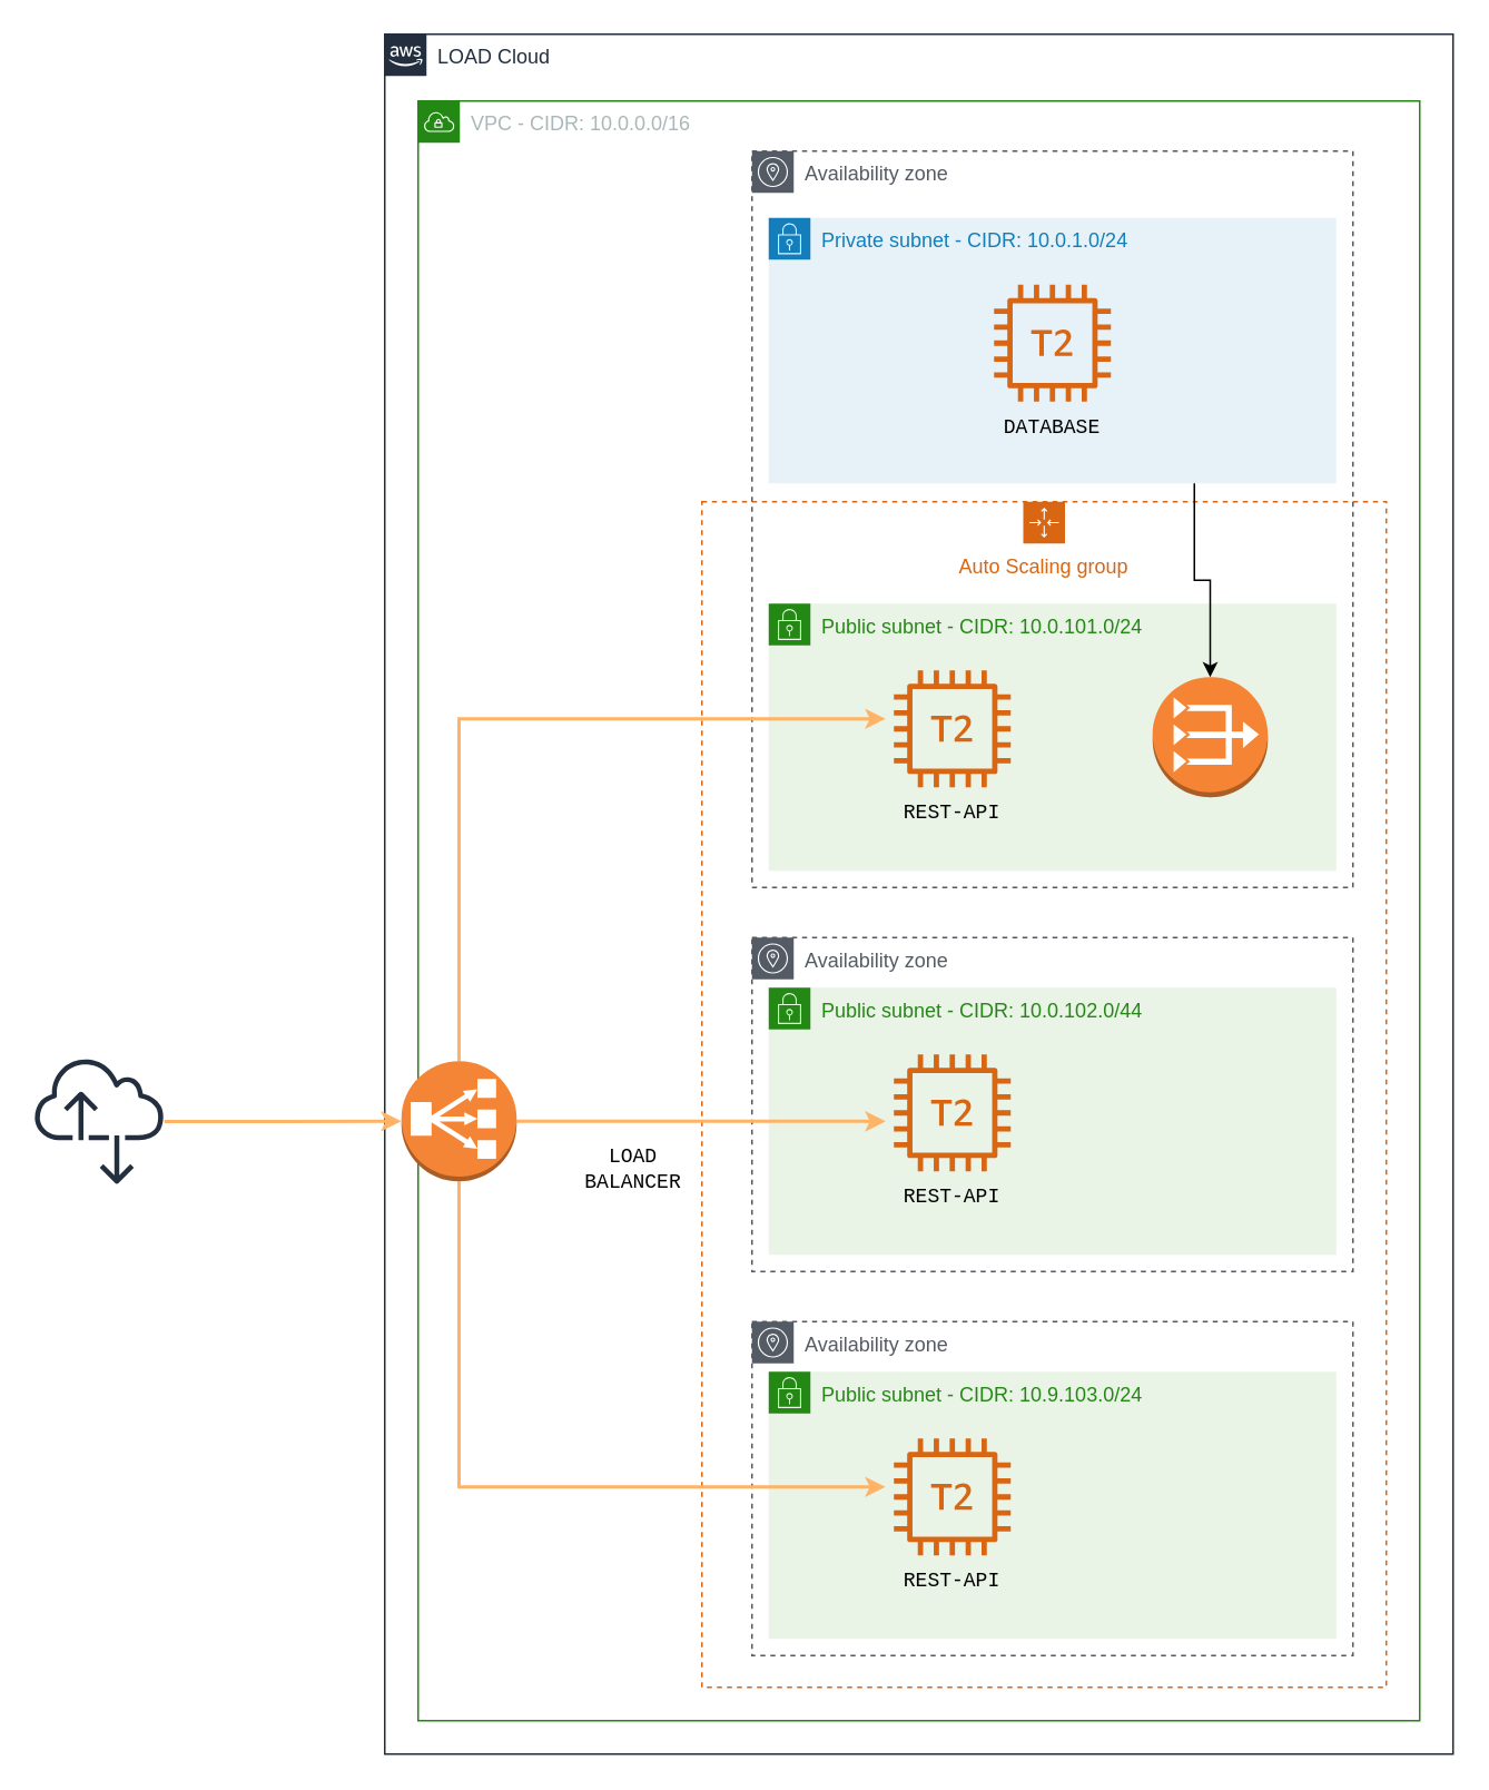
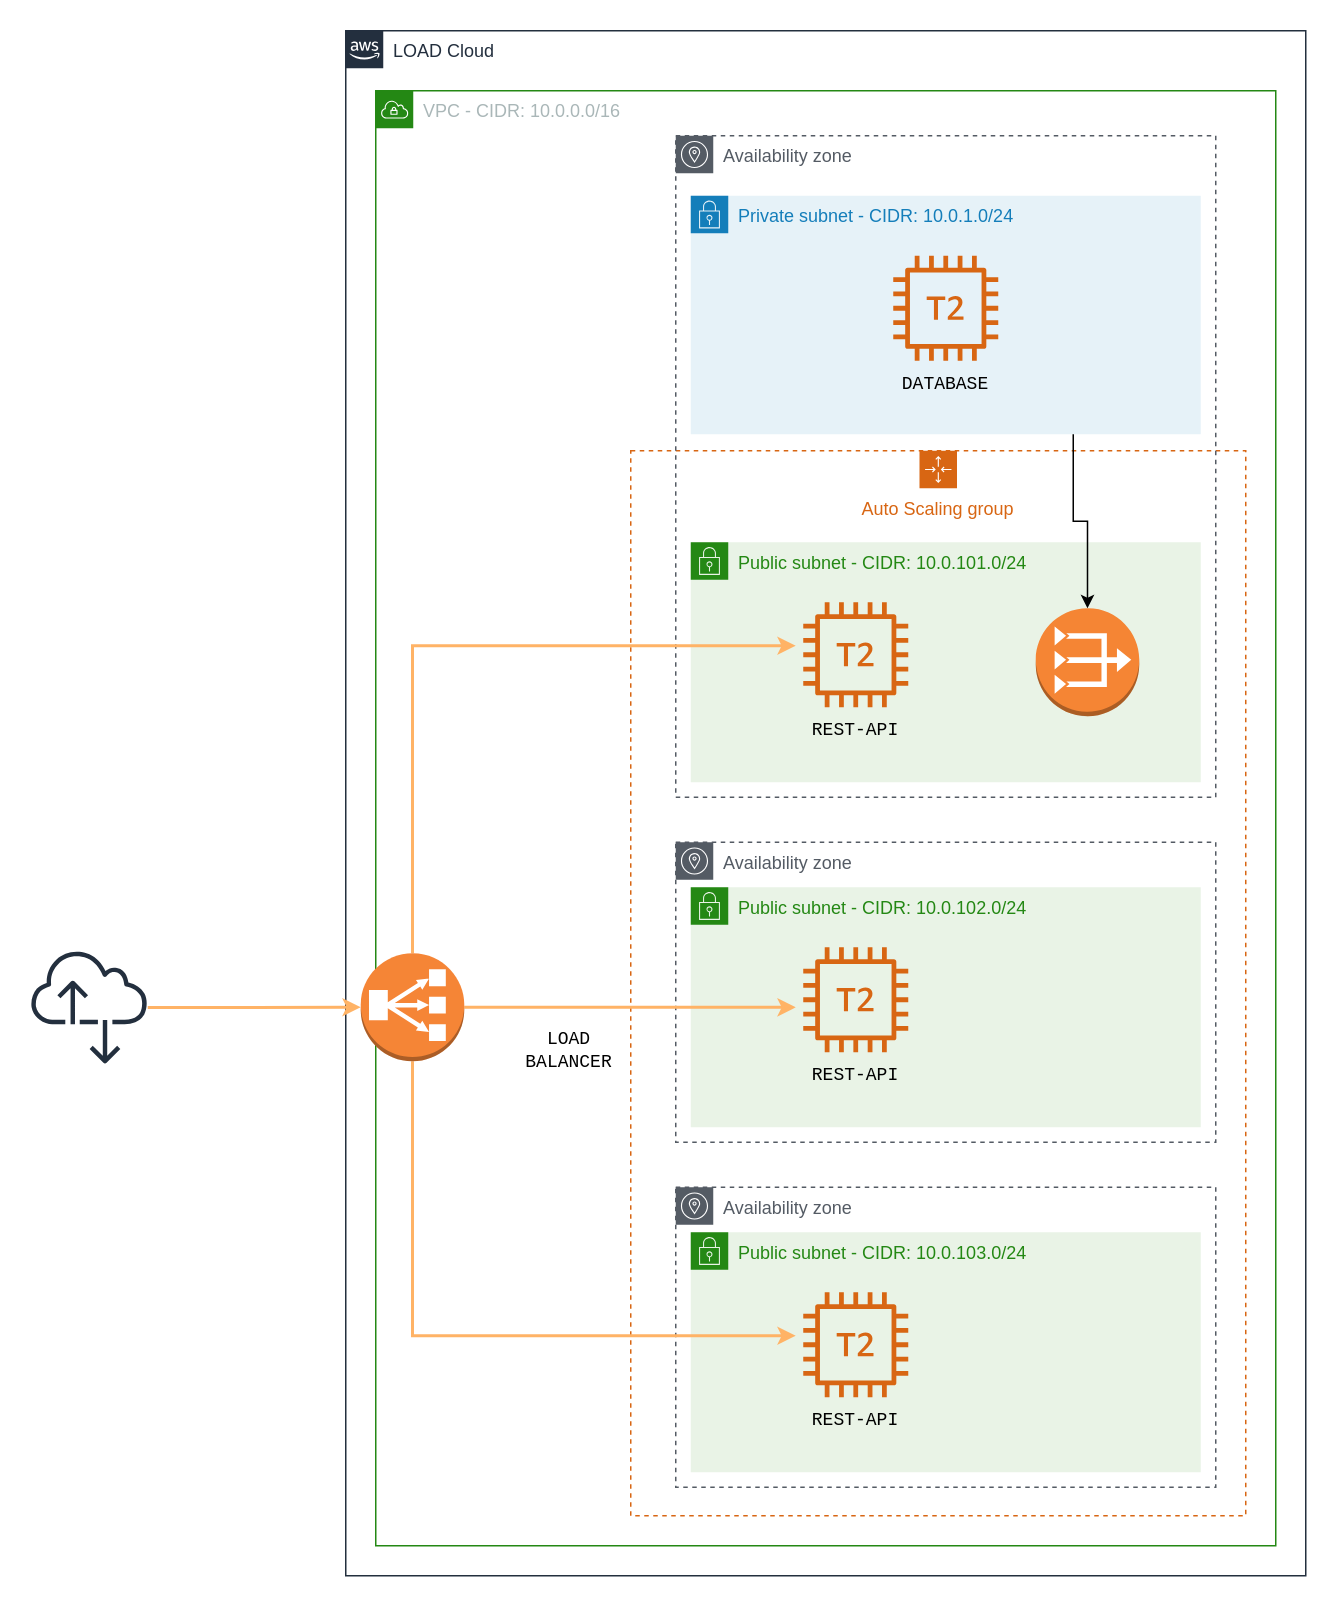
- <mxCell id="14" value="Public subnet - CIDR: &lt;span class=&quot;pl-s&quot;&gt;&lt;span class=&quot;pl-pds&quot;&gt;&lt;/span&gt;10.0.102.0/44&lt;/span&gt;" style="points=[[0,0],[0.25,0],[0.5,0],[0.75,0],[1,0],[1,0.25],[1,0.5],[1,0.75],[1,1],[0.75,1],[0.5,1],[0.25,1],[0,1],[0,0.75],[0,0.5],[0,0.25]];outlineConnect=0;gradientColor=none;html=1;whiteSpace=wrap;fontSize=12;fontStyle=0;shape=mxgraph.aws4.group;grIcon=mxgraph.aws4.group_security_group;grStroke=0;strokeColor=#248814;fillColor=#E9F3E6;verticalAlign=top;align=left;spacingLeft=30;fontColor=#248814;dashed=0;" vertex="1" parent="1"><mxGeometry x="460" y="591" width="340" height="160" as="geometry" /></mxCell>
+ <mxCell id="14" value="Public subnet - CIDR: &lt;span class=&quot;pl-s&quot;&gt;&lt;span class=&quot;pl-pds&quot;&gt;&lt;/span&gt;10.0.102.0/24&lt;/span&gt;" style="points=[[0,0],[0.25,0],[0.5,0],[0.75,0],[1,0],[1,0.25],[1,0.5],[1,0.75],[1,1],[0.75,1],[0.5,1],[0.25,1],[0,1],[0,0.75],[0,0.5],[0,0.25]];outlineConnect=0;gradientColor=none;html=1;whiteSpace=wrap;fontSize=12;fontStyle=0;shape=mxgraph.aws4.group;grIcon=mxgraph.aws4.group_security_group;grStroke=0;strokeColor=#248814;fillColor=#E9F3E6;verticalAlign=top;align=left;spacingLeft=30;fontColor=#248814;dashed=0;" vertex="1" parent="1"><mxGeometry x="460" y="591" width="340" height="160" as="geometry" /></mxCell>
- <mxCell id="17" value="Public subnet - CIDR: &lt;span class=&quot;pl-s&quot;&gt;&lt;span class=&quot;pl-pds&quot;&gt;&lt;/span&gt;10.9.103.0/24&lt;/span&gt;" style="points=[[0,0],[0.25,0],[0.5,0],[0.75,0],[1,0],[1,0.25],[1,0.5],[1,0.75],[1,1],[0.75,1],[0.5,1],[0.25,1],[0,1],[0,0.75],[0,0.5],[0,0.25]];outlineConnect=0;gradientColor=none;html=1;whiteSpace=wrap;fontSize=12;fontStyle=0;shape=mxgraph.aws4.group;grIcon=mxgraph.aws4.group_security_group;grStroke=0;strokeColor=#248814;fillColor=#E9F3E6;verticalAlign=top;align=left;spacingLeft=30;fontColor=#248814;dashed=0;" vertex="1" parent="1"><mxGeometry x="460" y="821" width="340" height="160" as="geometry" /></mxCell>
+ <mxCell id="17" value="Public subnet - CIDR: &lt;span class=&quot;pl-s&quot;&gt;&lt;span class=&quot;pl-pds&quot;&gt;&lt;/span&gt;10.0.103.0/24&lt;/span&gt;" style="points=[[0,0],[0.25,0],[0.5,0],[0.75,0],[1,0],[1,0.25],[1,0.5],[1,0.75],[1,1],[0.75,1],[0.5,1],[0.25,1],[0,1],[0,0.75],[0,0.5],[0,0.25]];outlineConnect=0;gradientColor=none;html=1;whiteSpace=wrap;fontSize=12;fontStyle=0;shape=mxgraph.aws4.group;grIcon=mxgraph.aws4.group_security_group;grStroke=0;strokeColor=#248814;fillColor=#E9F3E6;verticalAlign=top;align=left;spacingLeft=30;fontColor=#248814;dashed=0;" vertex="1" parent="1"><mxGeometry x="460" y="821" width="340" height="160" as="geometry" /></mxCell>
